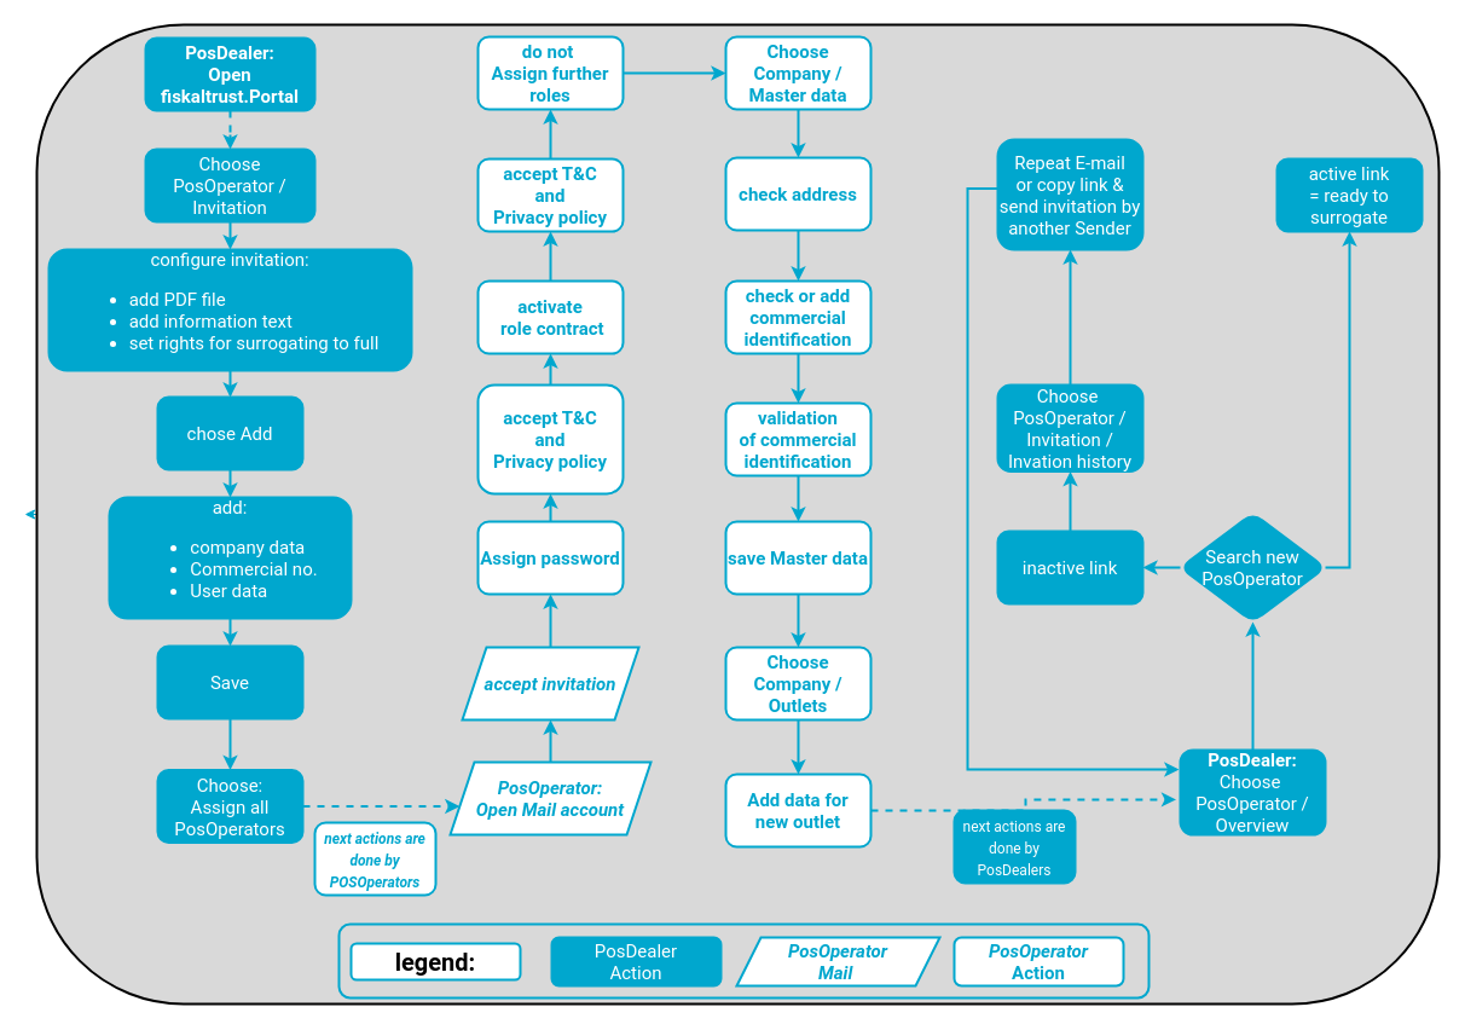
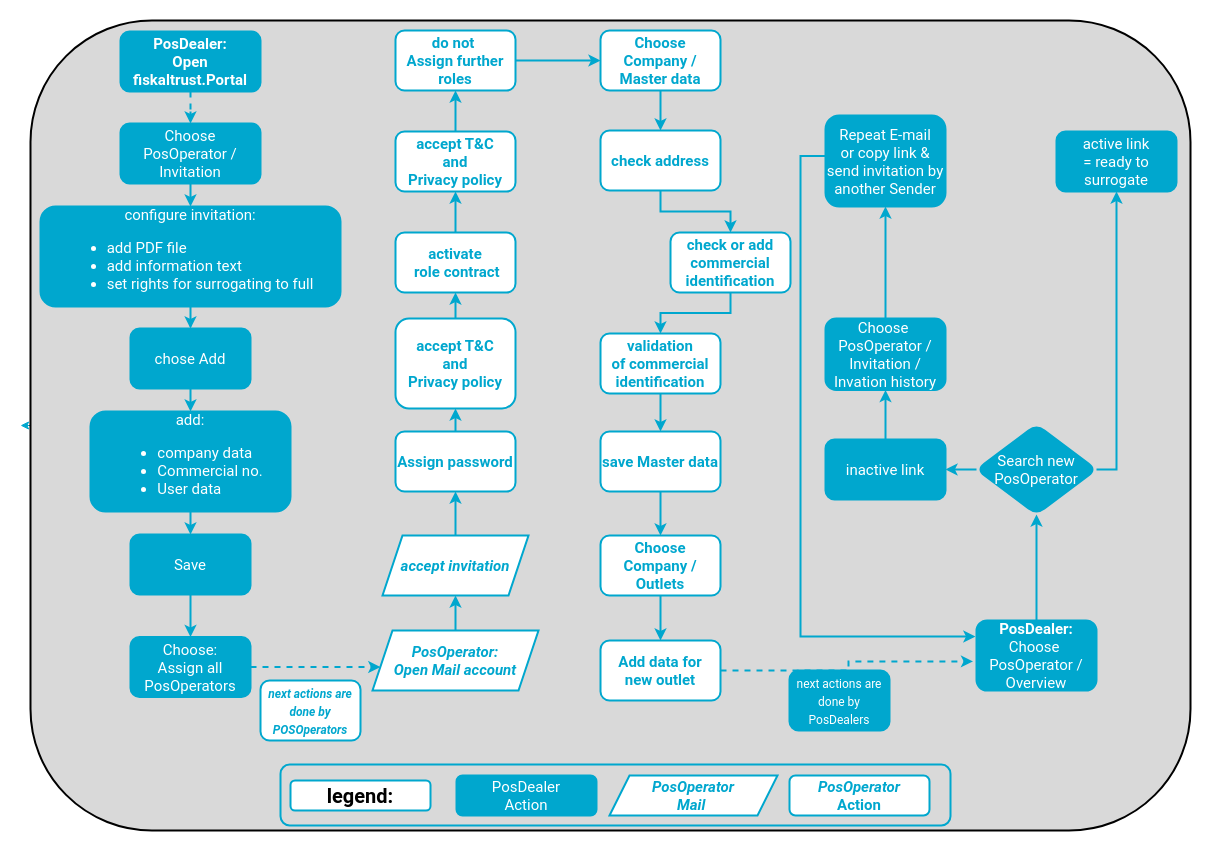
- <mxCell id="29" value="check or add commercial identification" style="whiteSpace=wrap;html=1;rounded=1;fontFamily=Roboto;fontSize=15;fontColor=#00A7CE;fontStyle=1;strokeColor=#00A7CE;strokeWidth=2;" parent="1" vertex="1"><mxGeometry x="600" y="232" width="120" height="60" as="geometry" /></mxCell>
+ <mxCell id="29" value="check or add commercial identification" style="whiteSpace=wrap;html=1;rounded=1;fontFamily=Roboto;fontSize=15;fontColor=#00A7CE;fontStyle=1;strokeColor=#00A7CE;strokeWidth=2;" parent="1" vertex="1"><mxGeometry x="670" y="232" width="120" height="60" as="geometry" /></mxCell>
